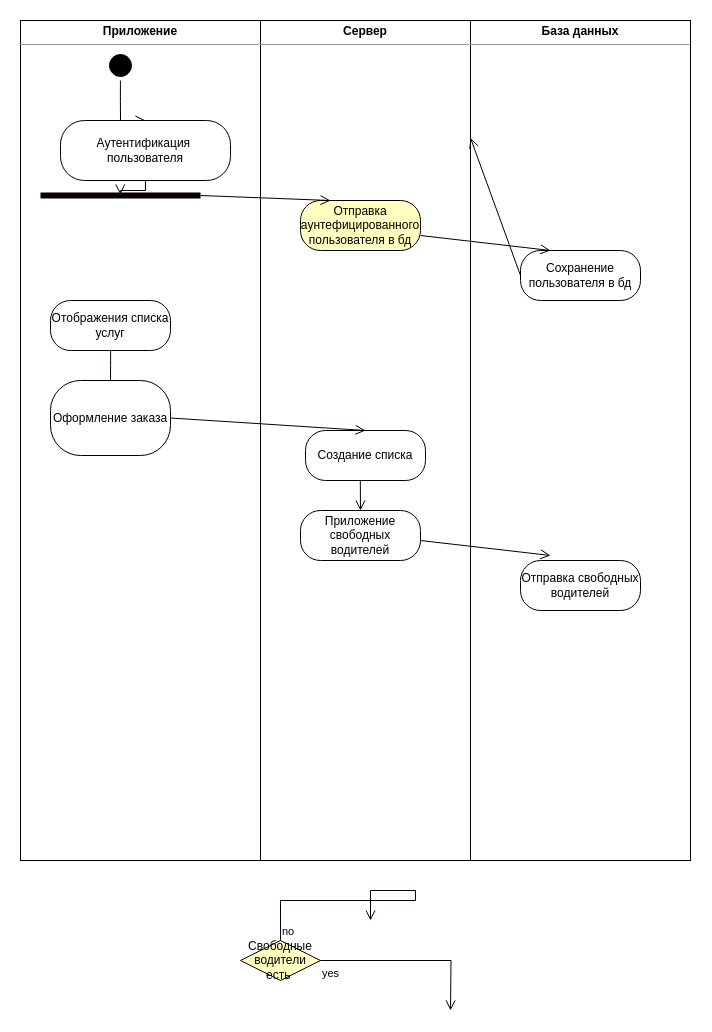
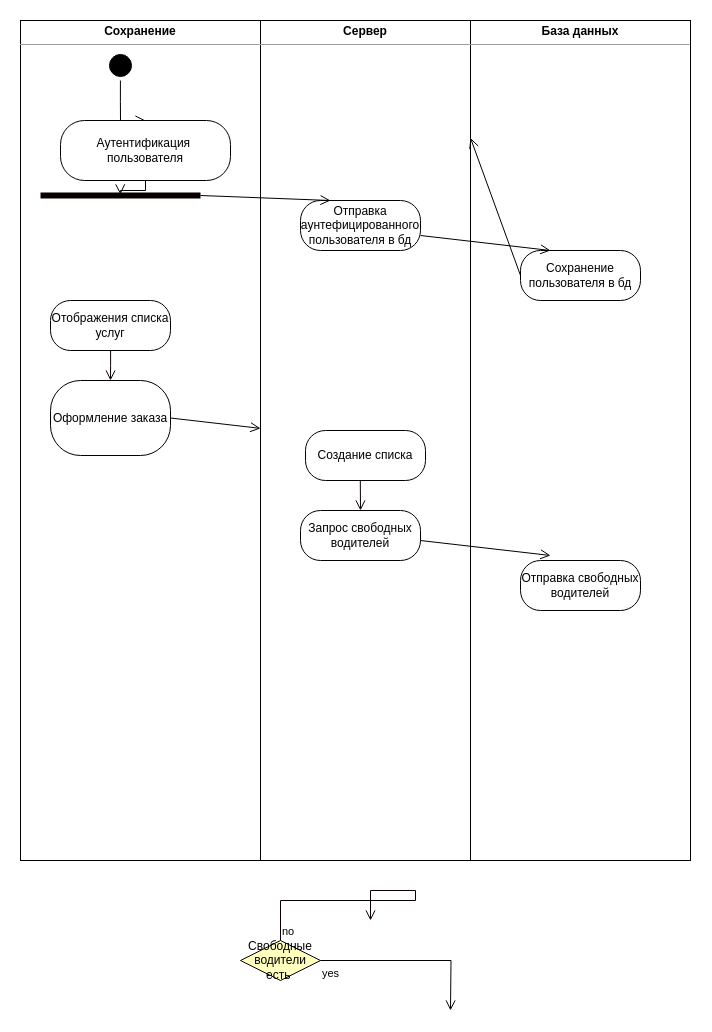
- <mxCell id="2" value="&lt;p style=&quot;margin:0px;margin-top:4px;text-align:center;&quot;&gt;&lt;b&gt;Приложение&lt;/b&gt;&lt;/p&gt;&lt;hr size=&quot;1&quot;&gt;&lt;div style=&quot;height:2px;&quot;&gt;&lt;/div&gt;" style="verticalAlign=top;align=left;overflow=fill;fontSize=12;fontFamily=Helvetica;html=1;whiteSpace=wrap;" vertex="1" parent="1"><mxGeometry x="20" y="20" width="240" height="840" as="geometry" /></mxCell>
+ <mxCell id="2" value="&lt;p style=&quot;margin:0px;margin-top:4px;text-align:center;&quot;&gt;&lt;b&gt;Сохранение&lt;/b&gt;&lt;/p&gt;&lt;hr size=&quot;1&quot;&gt;&lt;div style=&quot;height:2px;&quot;&gt;&lt;/div&gt;" style="verticalAlign=top;align=left;overflow=fill;fontSize=12;fontFamily=Helvetica;html=1;whiteSpace=wrap;" vertex="1" parent="1"><mxGeometry x="20" y="20" width="240" height="840" as="geometry" /></mxCell>
- <mxCell id="10" value="Отправка аунтефицированного пользователя в бд" style="rounded=1;whiteSpace=wrap;html=1;arcSize=40;fontColor=#000000;fillColor=#ffffc0;strokeColor=#050000;" vertex="1" parent="1"><mxGeometry x="300" y="200" width="120" height="50" as="geometry" /></mxCell>
+ <mxCell id="10" value="Отправка аунтефицированного пользователя в бд" style="rounded=1;whiteSpace=wrap;html=1;arcSize=40;fontColor=#000000;fillColor=#FFFFFF;strokeColor=#050000;" vertex="1" parent="1"><mxGeometry x="300" y="200" width="120" height="50" as="geometry" /></mxCell>
- <mxCell id="14" value="" style="edgeStyle=orthogonalEdgeStyle;html=1;verticalAlign=bottom;endArrow=none;endSize=8;strokeColor=#080000;rounded=0;exitX=0.501;exitY=0.743;exitDx=0;exitDy=0;exitPerimeter=0;entryX=0.5;entryY=0;entryDx=0;entryDy=0;" edge="1" parent="1" source="18" target="12"><mxGeometry relative="1" as="geometry"><mxPoint x="119.77" y="313" as="targetPoint" /><mxPoint x="119.77" y="280" as="sourcePoint" /><Array as="points" /></mxGeometry></mxCell>
+ <mxCell id="14" value="" style="edgeStyle=orthogonalEdgeStyle;html=1;verticalAlign=bottom;endArrow=open;endSize=8;strokeColor=#080000;rounded=0;exitX=0.501;exitY=0.743;exitDx=0;exitDy=0;exitPerimeter=0;entryX=0.5;entryY=0;entryDx=0;entryDy=0;" edge="1" parent="1" source="18" target="12"><mxGeometry relative="1" as="geometry"><mxPoint x="119.77" y="313" as="targetPoint" /><mxPoint x="119.77" y="280" as="sourcePoint" /><Array as="points" /></mxGeometry></mxCell>
- <mxCell id="16" value="" style="html=1;verticalAlign=bottom;endArrow=open;endSize=8;strokeColor=#080000;rounded=0;exitX=1;exitY=0.5;exitDx=0;exitDy=0;entryX=0.5;entryY=0;entryDx=0;entryDy=0;" edge="1" parent="1" source="12" target="15"><mxGeometry relative="1" as="geometry"><mxPoint x="130" y="330" as="targetPoint" /><mxPoint x="129.77" y="290" as="sourcePoint" /></mxGeometry></mxCell>
+ <mxCell id="16" value="" style="html=1;verticalAlign=bottom;endArrow=open;endSize=8;strokeColor=#080000;rounded=0;exitX=1;exitY=0.5;exitDx=0;exitDy=0;" edge="1" parent="1" source="12" target="3"><mxGeometry relative="1" as="geometry"><mxPoint x="130" y="330" as="targetPoint" /><mxPoint x="129.77" y="290" as="sourcePoint" /></mxGeometry></mxCell>
- <mxCell id="23" value="Приложение свободных водителей" style="rounded=1;whiteSpace=wrap;html=1;arcSize=40;fontColor=#000000;fillColor=#FFFFFF;strokeColor=#050000;" vertex="1" parent="1"><mxGeometry x="300" y="510" width="120" height="50" as="geometry" /></mxCell>
+ <mxCell id="23" value="Запрос свободных водителей" style="rounded=1;whiteSpace=wrap;html=1;arcSize=40;fontColor=#000000;fillColor=#FFFFFF;strokeColor=#050000;" vertex="1" parent="1"><mxGeometry x="300" y="510" width="120" height="50" as="geometry" /></mxCell>
